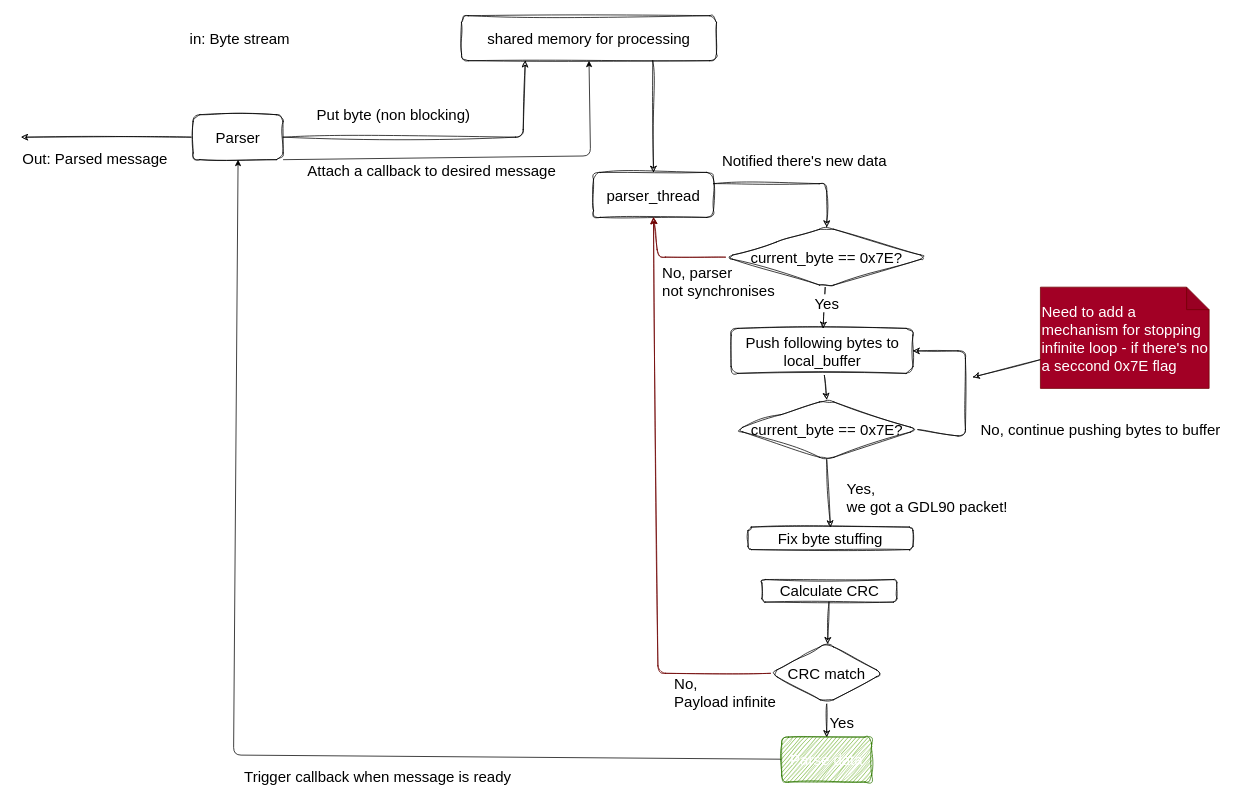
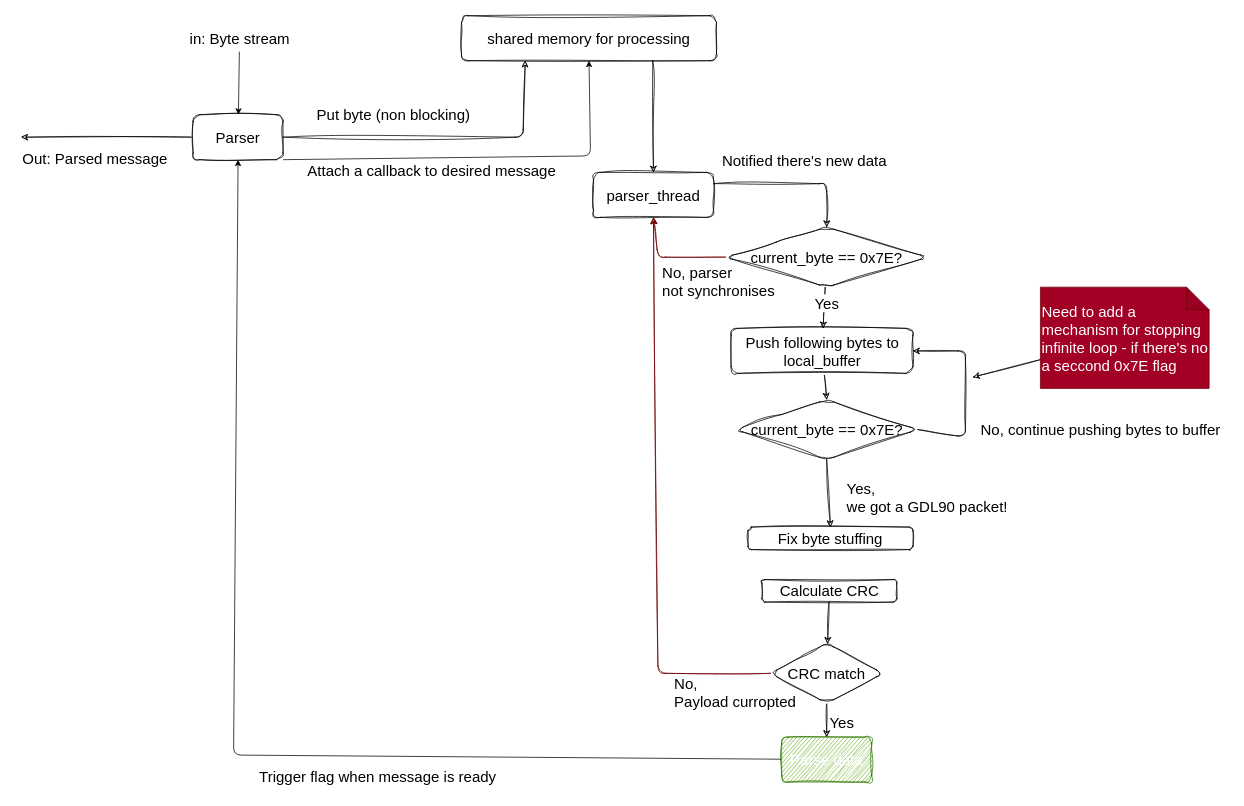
+ <mxCell id="10" value="" style="edgeStyle=none;html=1;fontSize=20;" edge="1" parent="1" source="11" target="7"><mxGeometry relative="1" as="geometry"><mxPoint x="376" y="100" as="sourcePoint" /></mxGeometry></mxCell>
- <mxCell id="35" value="No,&lt;br style=&quot;font-size: 20px;&quot;&gt;Payload infinite" style="text;html=1;align=left;verticalAlign=middle;resizable=0;points=[];autosize=1;strokeColor=none;fillColor=none;fontSize=20;" parent="1" vertex="1"><mxGeometry x="897" y="892" width="190" height="60" as="geometry" /></mxCell>
+ <mxCell id="35" value="No,&lt;br style=&quot;font-size: 20px;&quot;&gt;Payload curropted" style="text;html=1;align=left;verticalAlign=middle;resizable=0;points=[];autosize=1;strokeColor=none;fillColor=none;fontSize=20;" parent="1" vertex="1"><mxGeometry x="897" y="892" width="190" height="60" as="geometry" /></mxCell>
- <mxCell id="40" value="Trigger callback when message is ready" style="text;html=1;align=center;verticalAlign=middle;resizable=0;points=[];autosize=1;strokeColor=none;fillColor=none;fontSize=20;" vertex="1" parent="1"><mxGeometry x="315" y="1015" width="375" height="37" as="geometry" /></mxCell>
+ <mxCell id="40" value="Trigger flag when message is ready" style="text;html=1;align=center;verticalAlign=middle;resizable=0;points=[];autosize=1;strokeColor=none;fillColor=none;fontSize=20;" vertex="1" parent="1"><mxGeometry x="315" y="1015" width="375" height="37" as="geometry" /></mxCell>
